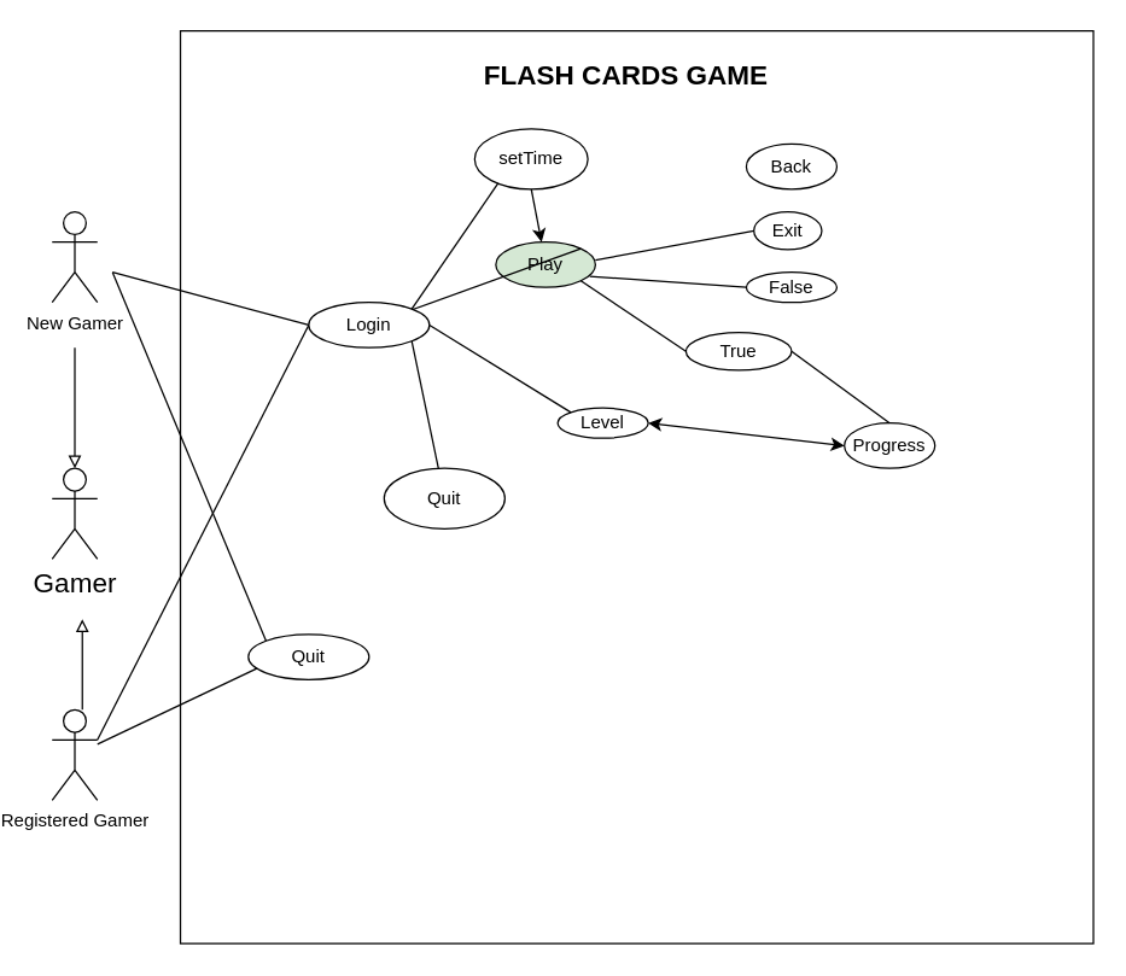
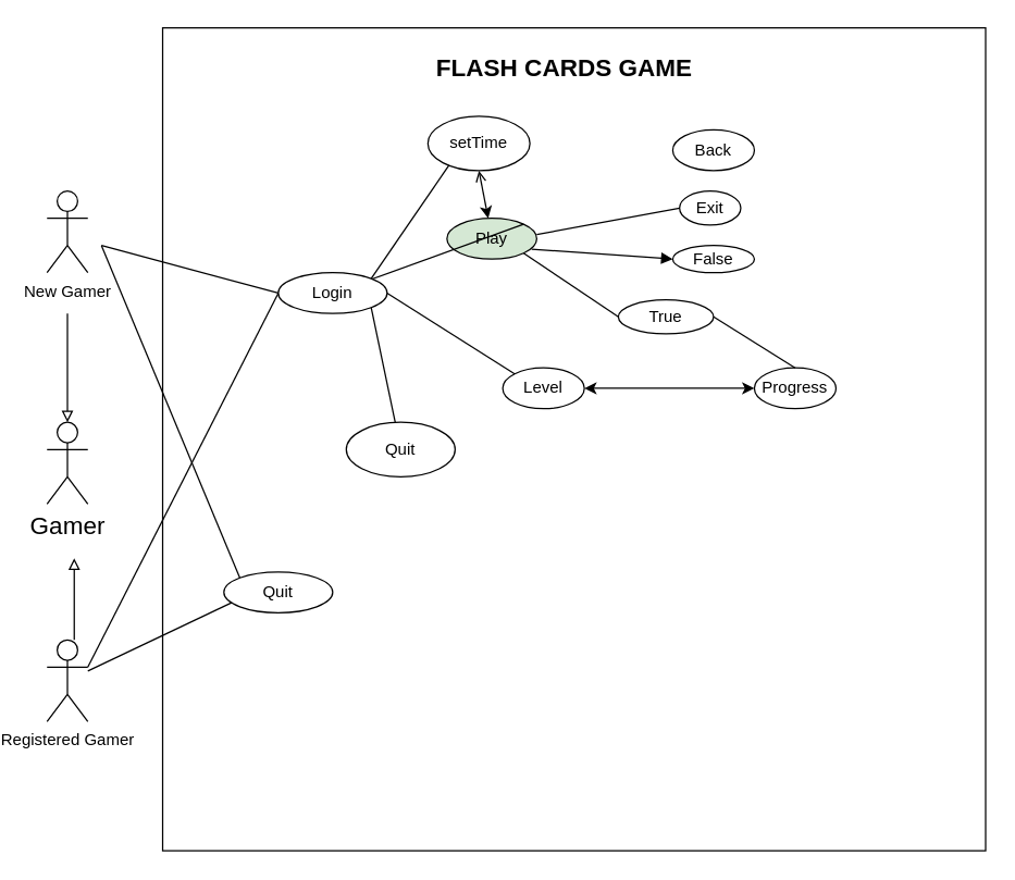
- <mxCell id="26" value="" style="endArrow=none;html=1;rounded=0;shadow=0;fontFamily=Helvetica;fontSize=12;fontColor=default;entryX=0.5;entryY=1;entryDx=0;entryDy=0;endFill=0;startArrow=classic;startFill=1;" parent="1" source="5" target="11" edge="1"><mxGeometry width="50" height="50" relative="1" as="geometry"><mxPoint x="430" y="200" as="sourcePoint" /><mxPoint x="480" y="150" as="targetPoint" /></mxGeometry></mxCell>
+ <mxCell id="26" value="" style="endArrow=open;html=1;rounded=0;shadow=0;fontFamily=Helvetica;fontSize=12;fontColor=default;entryX=0.5;entryY=1;entryDx=0;entryDy=0;endFill=0;startArrow=classic;startFill=1;" parent="1" source="5" target="11" edge="1"><mxGeometry width="50" height="50" relative="1" as="geometry"><mxPoint x="430" y="200" as="sourcePoint" /><mxPoint x="480" y="150" as="targetPoint" /></mxGeometry></mxCell>
- <mxCell id="24" value="" style="endArrow=none;html=1;rounded=0;shadow=0;fontSize=12;exitX=0.943;exitY=0.757;exitDx=0;exitDy=0;exitPerimeter=0;entryX=0;entryY=0.5;entryDx=0;entryDy=0;" parent="1" source="5" target="21" edge="1"><mxGeometry width="50" height="50" relative="1" as="geometry"><mxPoint x="540" y="460" as="sourcePoint" /><mxPoint x="590" y="410" as="targetPoint" /></mxGeometry></mxCell>
+ <mxCell id="24" value="" style="endArrow=block;html=1;rounded=0;shadow=0;fontSize=12;exitX=0.943;exitY=0.757;exitDx=0;exitDy=0;exitPerimeter=0;entryX=0;entryY=0.5;entryDx=0;entryDy=0;" parent="1" source="5" target="21" edge="1"><mxGeometry width="50" height="50" relative="1" as="geometry"><mxPoint x="540" y="460" as="sourcePoint" /><mxPoint x="590" y="410" as="targetPoint" /></mxGeometry></mxCell>
- <mxCell id="27" value="Level" style="ellipse;whiteSpace=wrap;html=1;" parent="1" vertex="1"><mxGeometry x="355" y="270" width="60" height="20" as="geometry" /></mxCell>
+ <mxCell id="27" value="Level" style="ellipse;whiteSpace=wrap;html=1;" parent="1" vertex="1"><mxGeometry x="355" y="270" width="60" height="30" as="geometry" /></mxCell>
- <mxCell id="29" value="Progress" style="ellipse;whiteSpace=wrap;html=1;" parent="1" vertex="1"><mxGeometry x="545" y="280" width="60" height="30" as="geometry" /></mxCell>
+ <mxCell id="29" value="Progress" style="ellipse;whiteSpace=wrap;html=1;" parent="1" vertex="1"><mxGeometry x="540" y="270" width="60" height="30" as="geometry" /></mxCell>
